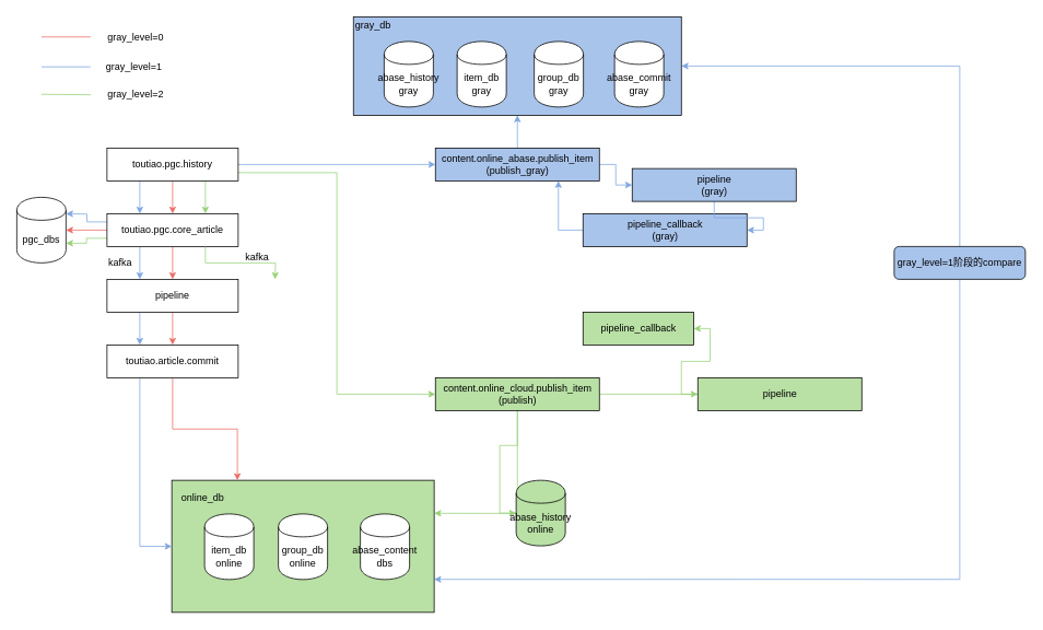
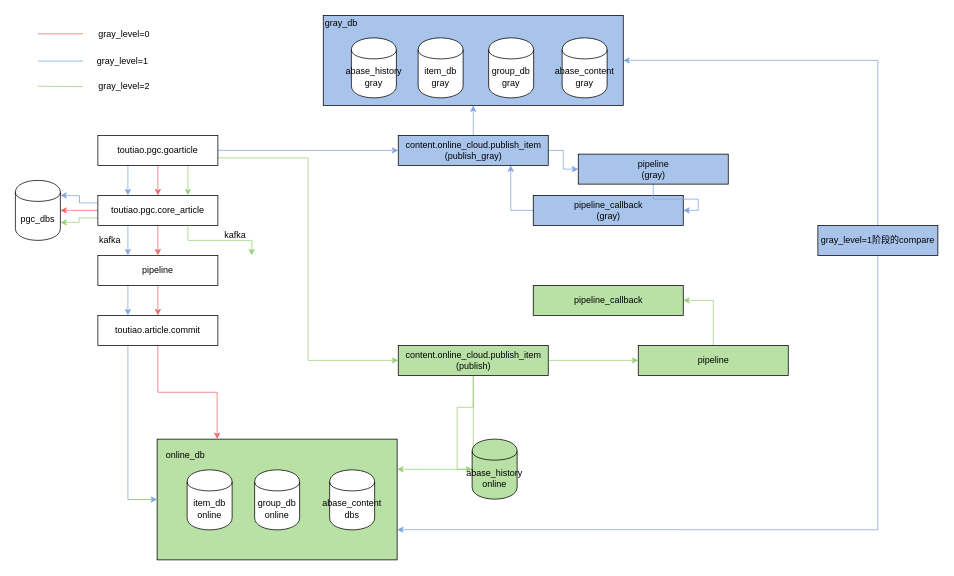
- <mxCell id="31" value="abase_commit&lt;br&gt;gray" style="shape=cylinder;whiteSpace=wrap;html=1;boundedLbl=1;backgroundOutline=1;" parent="1" vertex="1"><mxGeometry x="749" y="50" width="60" height="80" as="geometry" /></mxCell>
+ <mxCell id="31" value="abase_content&lt;br&gt;gray" style="shape=cylinder;whiteSpace=wrap;html=1;boundedLbl=1;backgroundOutline=1;" parent="1" vertex="1"><mxGeometry x="749" y="50" width="60" height="80" as="geometry" /></mxCell>
- <mxCell id="9" value="toutiao.pgc.history" style="rounded=0;whiteSpace=wrap;html=1;" parent="1" vertex="1"><mxGeometry x="130" y="180" width="160" height="40" as="geometry" /></mxCell>
+ <mxCell id="9" value="toutiao.pgc.goarticle" style="rounded=0;whiteSpace=wrap;html=1;" parent="1" vertex="1"><mxGeometry x="130" y="180" width="160" height="40" as="geometry" /></mxCell>
- <mxCell id="24" value="content.online_abase.publish_item&lt;br&gt;(publish_gray)" style="rounded=0;whiteSpace=wrap;html=1;fillColor=#A9C4EB;" parent="1" vertex="1"><mxGeometry x="530.5" y="180" width="200" height="40" as="geometry" /></mxCell>
+ <mxCell id="24" value="content.online_cloud.publish_item&lt;br&gt;(publish_gray)" style="rounded=0;whiteSpace=wrap;html=1;fillColor=#A9C4EB;" parent="1" vertex="1"><mxGeometry x="530.5" y="180" width="200" height="40" as="geometry" /></mxCell>
- <mxCell id="49" value="gray_level=1阶段的compare" style="whiteSpace=wrap;html=1;fillColor=#A9C4EB;rounded=1;" parent="1" vertex="1"><mxGeometry x="1090" y="300" width="160" height="40" as="geometry" /></mxCell>
+ <mxCell id="49" value="gray_level=1阶段的compare" style="rounded=0;whiteSpace=wrap;html=1;fillColor=#A9C4EB;" parent="1" vertex="1"><mxGeometry x="1090" y="300" width="160" height="40" as="geometry" /></mxCell>
- <mxCell id="37" value="pipeline_callback" style="rounded=0;whiteSpace=wrap;html=1;fillColor=#B9E0A5;" parent="1" vertex="1"><mxGeometry x="710.5" y="380" width="135" height="40" as="geometry" /></mxCell>
+ <mxCell id="37" value="pipeline_callback" style="rounded=0;whiteSpace=wrap;html=1;fillColor=#B9E0A5;" parent="1" vertex="1"><mxGeometry x="710.5" y="380" width="200" height="40" as="geometry" /></mxCell>
